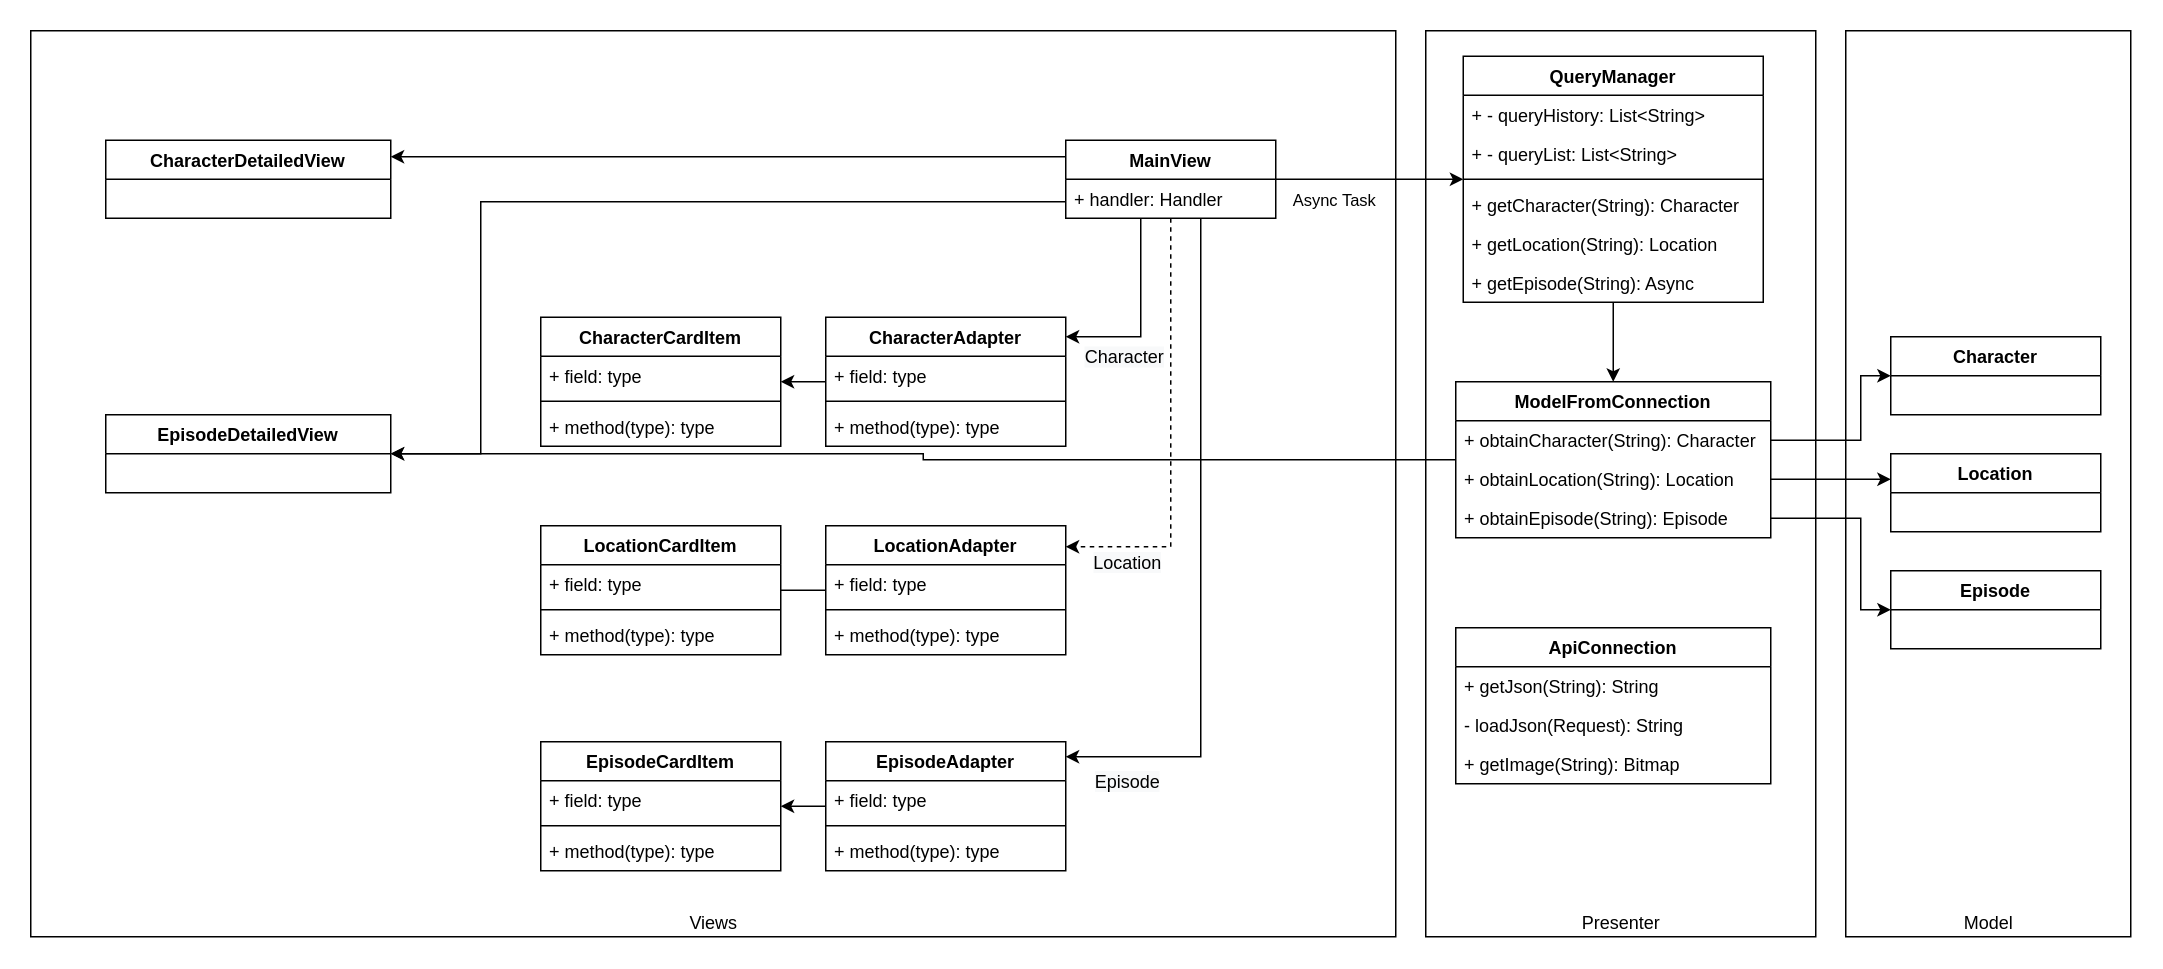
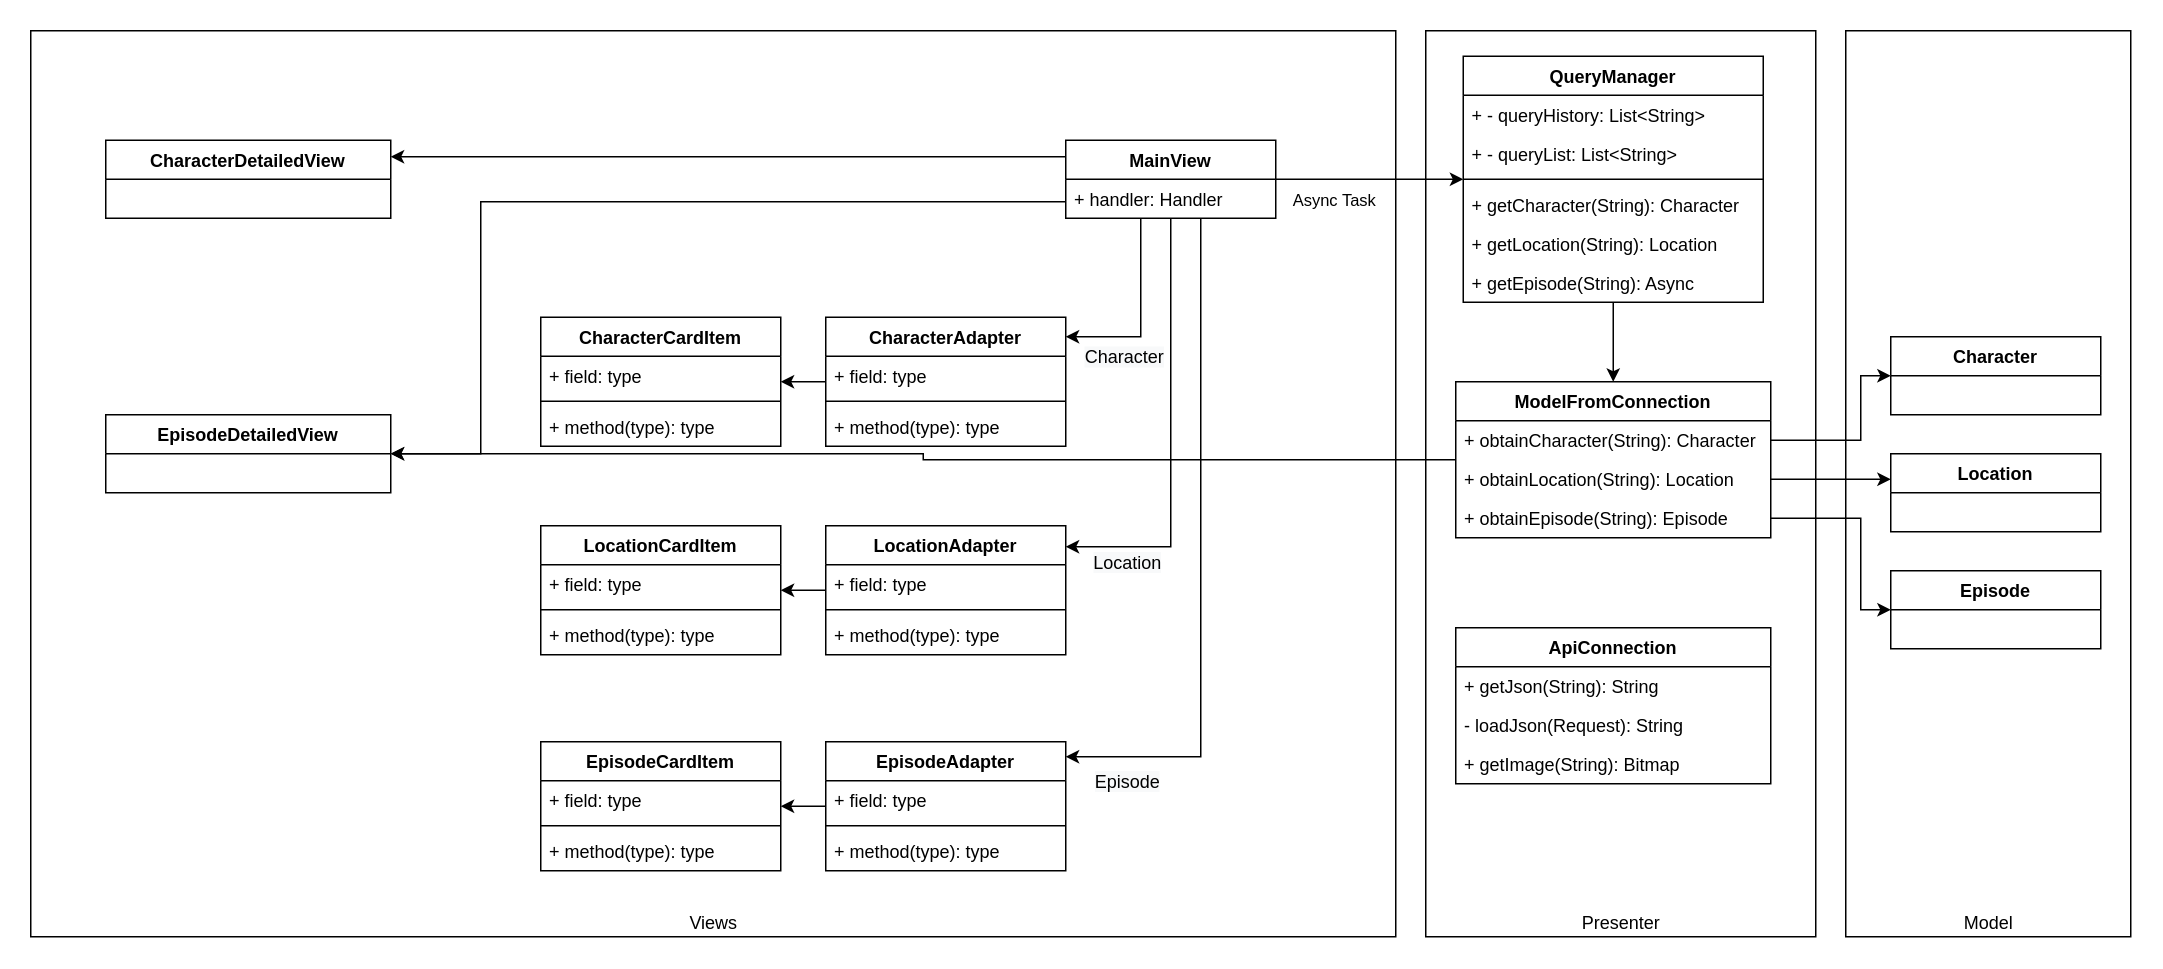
- <mxCell id="8" style="edgeStyle=orthogonalEdgeStyle;rounded=0;orthogonalLoop=1;jettySize=auto;html=1;startArrow=none;startFill=0;fontColor=#000000;dashed=1;" edge="1" parent="1" source="14" target="46"><mxGeometry relative="1" as="geometry"><Array as="points"><mxPoint x="780" y="364" /></Array></mxGeometry></mxCell>
+ <mxCell id="8" style="edgeStyle=orthogonalEdgeStyle;rounded=0;orthogonalLoop=1;jettySize=auto;html=1;startArrow=none;startFill=0;fontColor=#000000;" edge="1" parent="1" source="14" target="46"><mxGeometry relative="1" as="geometry"><Array as="points"><mxPoint x="780" y="364" /></Array></mxGeometry></mxCell>
- <mxCell id="45" style="edgeStyle=orthogonalEdgeStyle;rounded=0;orthogonalLoop=1;jettySize=auto;html=1;startArrow=none;startFill=0;fontColor=#000000;endArrow=none;" edge="1" parent="1" source="46" target="59"><mxGeometry relative="1" as="geometry" /></mxCell>
+ <mxCell id="45" style="edgeStyle=orthogonalEdgeStyle;rounded=0;orthogonalLoop=1;jettySize=auto;html=1;startArrow=none;startFill=0;fontColor=#000000;" edge="1" parent="1" source="46" target="59"><mxGeometry relative="1" as="geometry" /></mxCell>
